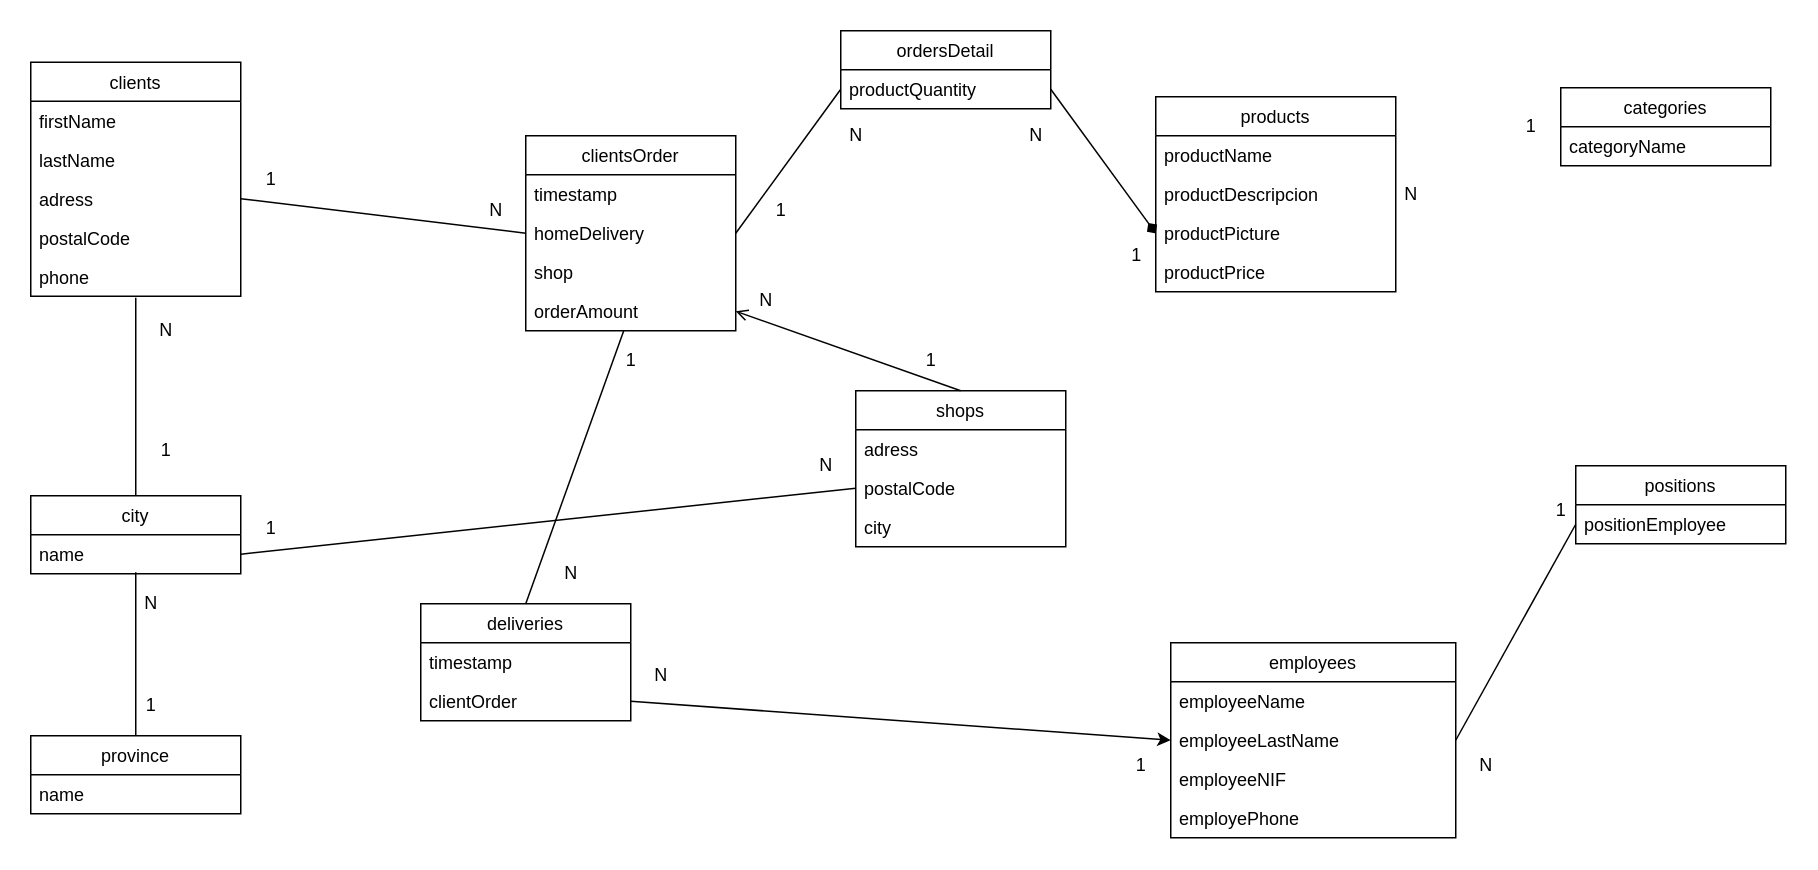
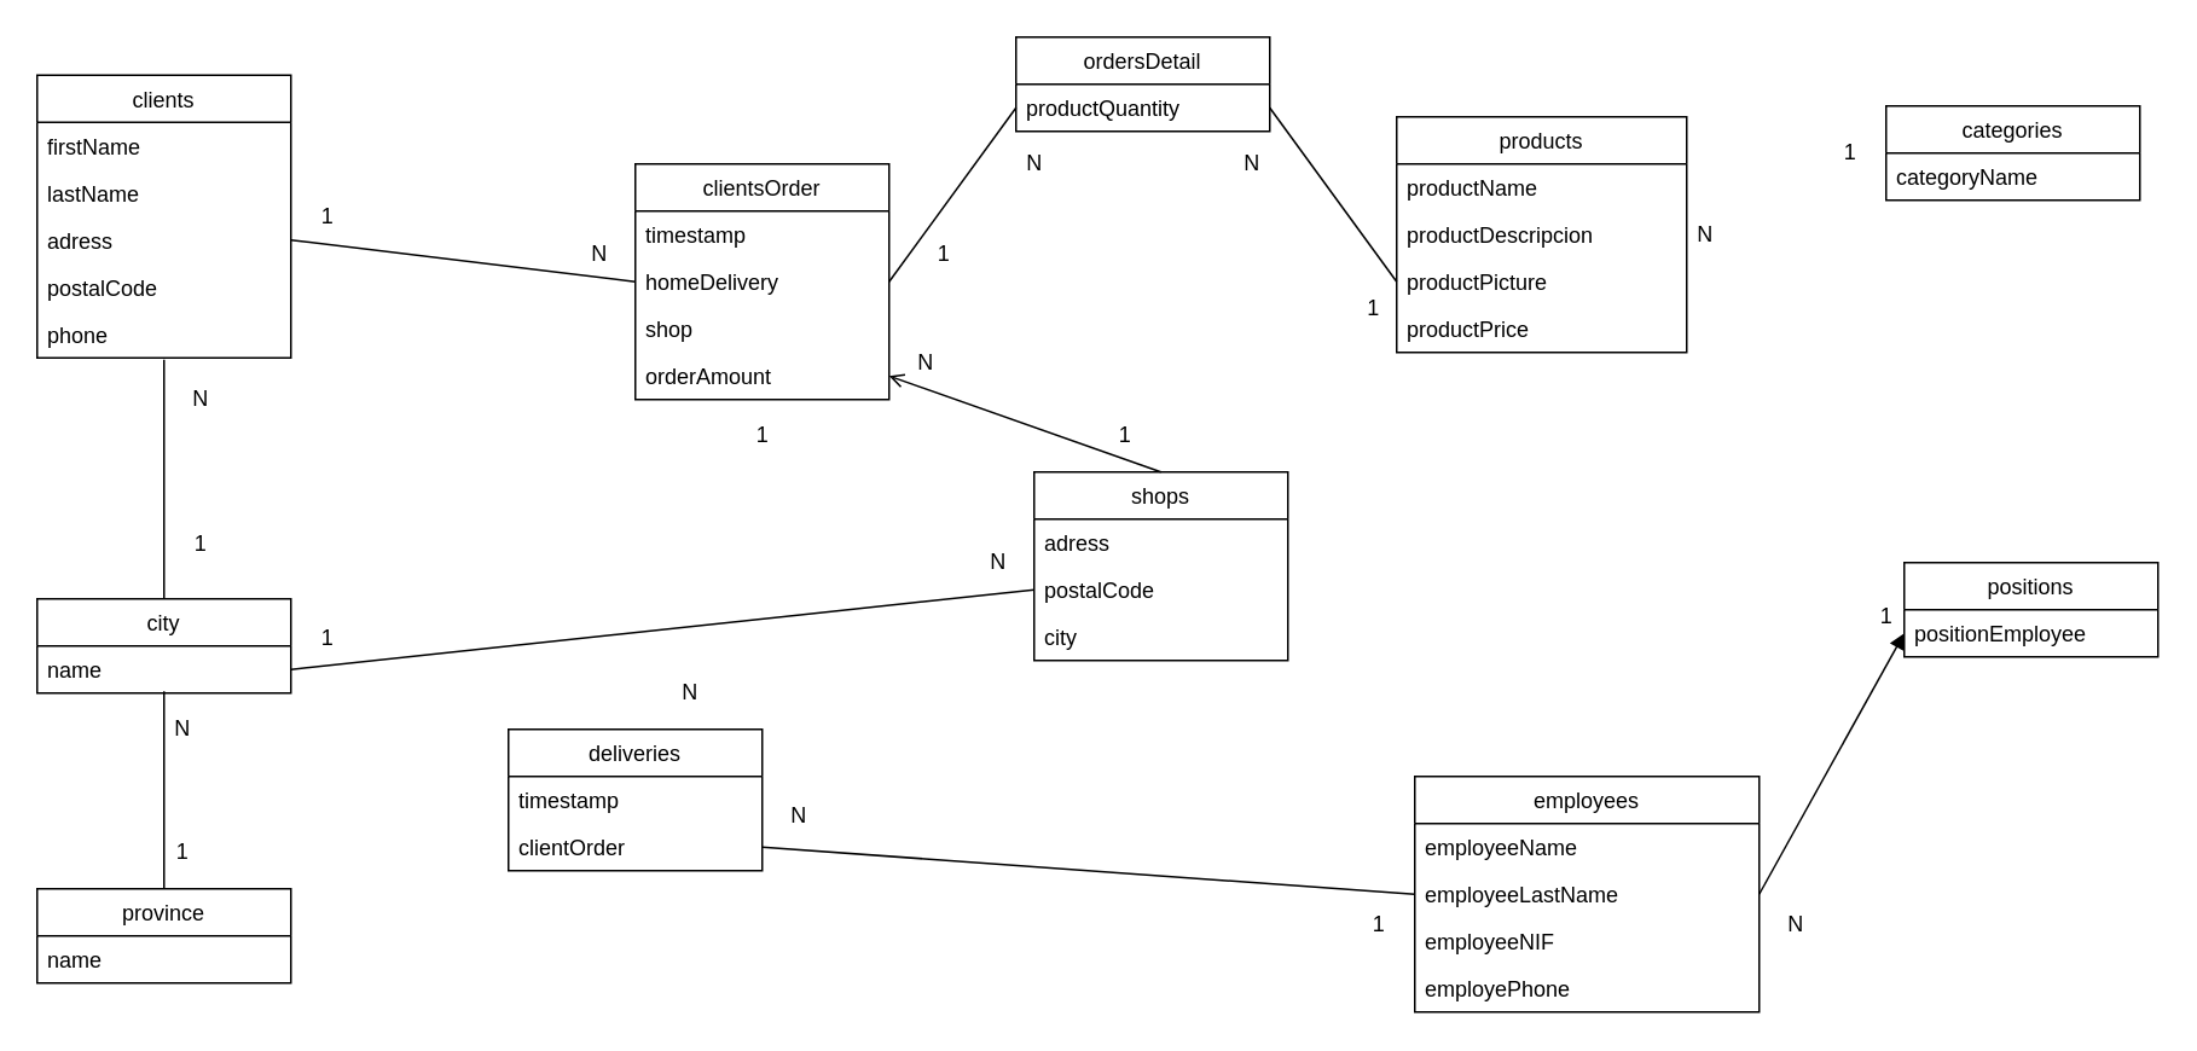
- <mxCell id="42" value="" style="endArrow=diamond;html=1;rounded=0;entryX=0;entryY=0.5;entryDx=0;entryDy=0;exitX=1;exitY=0.5;exitDx=0;exitDy=0;" parent="1" source="21" target="29" edge="1"><mxGeometry width="50" height="50" relative="1" as="geometry"><mxPoint x="610" y="410" as="sourcePoint" /><mxPoint x="660" y="360" as="targetPoint" /></mxGeometry></mxCell>
+ <mxCell id="42" value="" style="endArrow=none;html=1;rounded=0;entryX=0;entryY=0.5;entryDx=0;entryDy=0;exitX=1;exitY=0.5;exitDx=0;exitDy=0;" parent="1" source="21" target="29" edge="1"><mxGeometry width="50" height="50" relative="1" as="geometry"><mxPoint x="610" y="410" as="sourcePoint" /><mxPoint x="660" y="360" as="targetPoint" /></mxGeometry></mxCell>
- <mxCell id="46" value="" style="endArrow=none;html=1;rounded=0;exitX=0.5;exitY=0;exitDx=0;exitDy=0;" parent="1" source="17" target="12" edge="1"><mxGeometry width="50" height="50" relative="1" as="geometry"><mxPoint x="610" y="410" as="sourcePoint" /><mxPoint x="660" y="360" as="targetPoint" /></mxGeometry></mxCell>
- <mxCell id="43" value="" style="endArrow=none;html=1;rounded=0;entryX=0;entryY=0.5;entryDx=0;entryDy=0;exitX=1;exitY=0.5;exitDx=0;exitDy=0;" parent="1" source="35" target="39" edge="1"><mxGeometry width="50" height="50" relative="1" as="geometry"><mxPoint x="610" y="410" as="sourcePoint" /><mxPoint x="660" y="360" as="targetPoint" /></mxGeometry></mxCell>
+ <mxCell id="43" value="" style="endArrow=block;html=1;rounded=0;entryX=0;entryY=0.5;entryDx=0;entryDy=0;exitX=1;exitY=0.5;exitDx=0;exitDy=0;" parent="1" source="35" target="39" edge="1"><mxGeometry width="50" height="50" relative="1" as="geometry"><mxPoint x="610" y="410" as="sourcePoint" /><mxPoint x="660" y="360" as="targetPoint" /></mxGeometry></mxCell>
- <mxCell id="48" value="" style="endArrow=classic;html=1;rounded=0;entryX=0;entryY=0.5;entryDx=0;entryDy=0;exitX=1;exitY=0.5;exitDx=0;exitDy=0;" parent="1" source="19" target="35" edge="1"><mxGeometry width="50" height="50" relative="1" as="geometry"><mxPoint x="430" y="421" as="sourcePoint" /><mxPoint x="660" y="360" as="targetPoint" /></mxGeometry></mxCell>
+ <mxCell id="48" value="" style="endArrow=none;html=1;rounded=0;entryX=0;entryY=0.5;entryDx=0;entryDy=0;exitX=1;exitY=0.5;exitDx=0;exitDy=0;" parent="1" source="19" target="35" edge="1"><mxGeometry width="50" height="50" relative="1" as="geometry"><mxPoint x="430" y="421" as="sourcePoint" /><mxPoint x="660" y="360" as="targetPoint" /></mxGeometry></mxCell>
